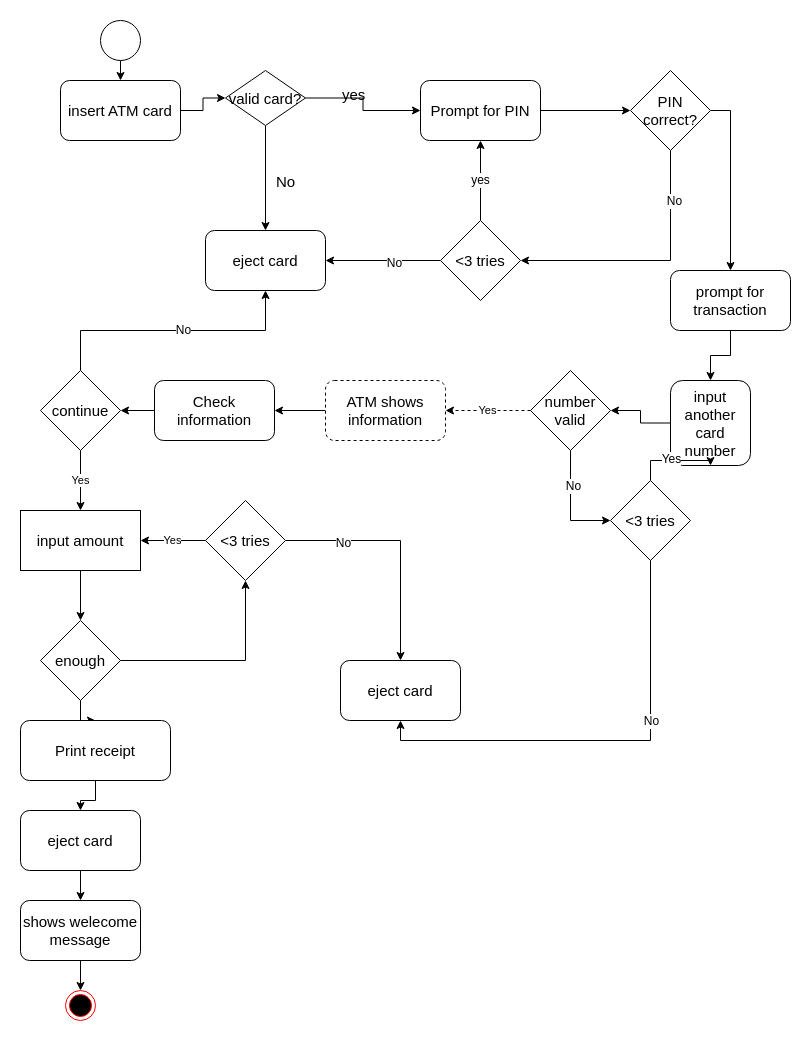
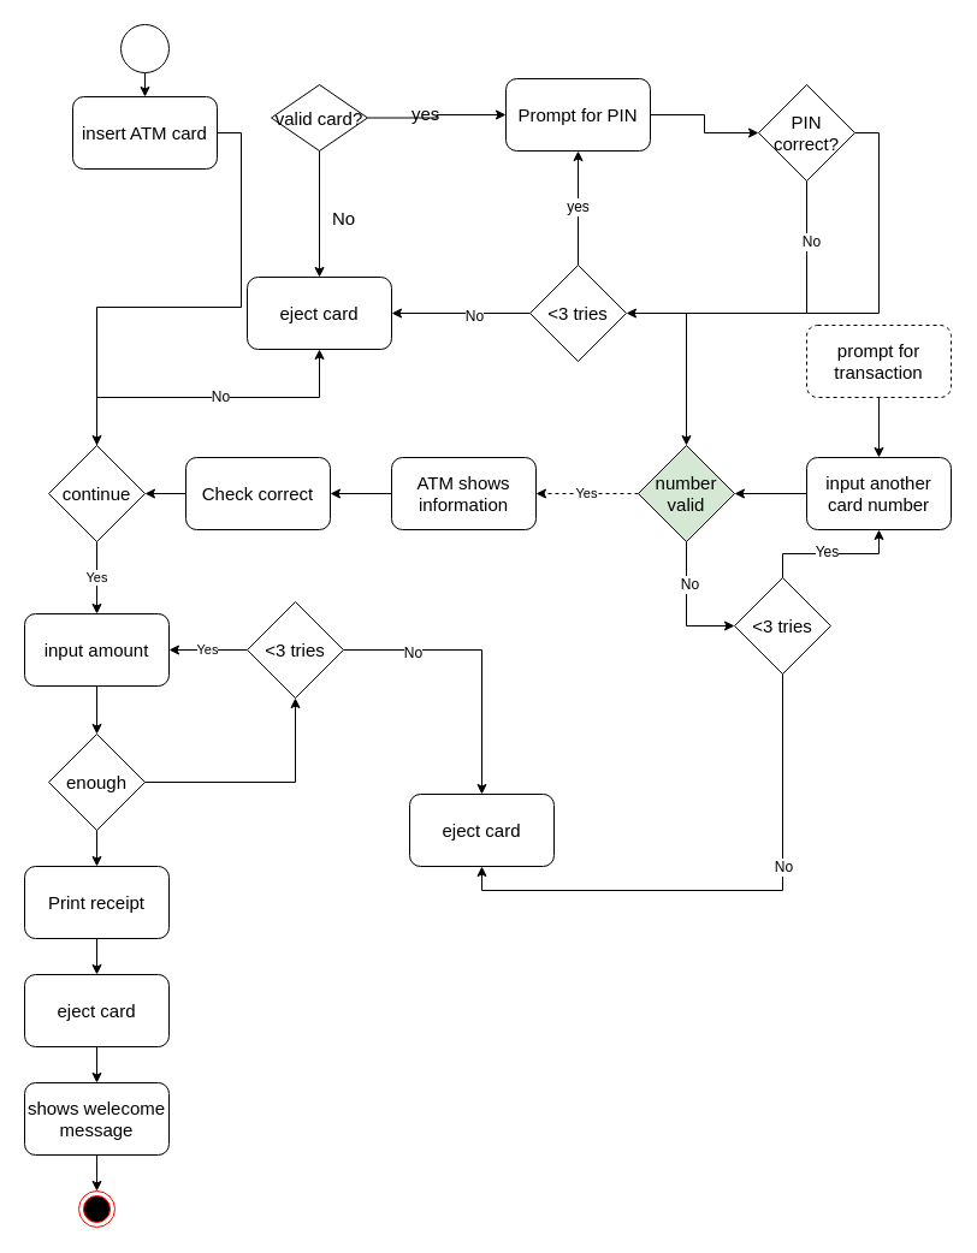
- <mxCell id="2" style="edgeStyle=orthogonalEdgeStyle;rounded=0;orthogonalLoop=1;jettySize=auto;html=1;exitX=1;exitY=0.5;exitDx=0;exitDy=0;entryX=0;entryY=0.5;entryDx=0;entryDy=0;fontSize=15;" edge="1" parent="1" source="3" target="6"><mxGeometry relative="1" as="geometry" /></mxCell>
+ <mxCell id="2" style="edgeStyle=orthogonalEdgeStyle;rounded=0;orthogonalLoop=1;jettySize=auto;html=1;exitX=1;exitY=0.5;exitDx=0;exitDy=0;fontSize=15;" edge="1" parent="1" source="3" target="47"><mxGeometry relative="1" as="geometry" /></mxCell>
- <mxCell id="8" value="Prompt for PIN" style="rounded=1;whiteSpace=wrap;html=1;fontSize=15;" vertex="1" parent="1"><mxGeometry x="420" y="80" width="120" height="60" as="geometry" /></mxCell>
+ <mxCell id="8" value="Prompt for PIN" style="rounded=1;whiteSpace=wrap;html=1;fontSize=15;" vertex="1" parent="1"><mxGeometry x="420" y="65" width="120" height="60" as="geometry" /></mxCell>
- <mxCell id="11" style="edgeStyle=orthogonalEdgeStyle;rounded=0;orthogonalLoop=1;jettySize=auto;html=1;exitX=1;exitY=0.5;exitDx=0;exitDy=0;entryX=0.5;entryY=0;entryDx=0;entryDy=0;fontSize=15;" edge="1" parent="1" source="12" target="15"><mxGeometry relative="1" as="geometry" /></mxCell>
+ <mxCell id="11" style="edgeStyle=orthogonalEdgeStyle;rounded=0;orthogonalLoop=1;jettySize=auto;html=1;exitX=1;exitY=0.5;exitDx=0;exitDy=0;fontSize=15;" edge="1" parent="1" source="12" target="34"><mxGeometry relative="1" as="geometry" /></mxCell>
- <mxCell id="15" value="prompt for transaction" style="rounded=1;whiteSpace=wrap;html=1;fontSize=15;" vertex="1" parent="1"><mxGeometry x="670" y="270" width="120" height="60" as="geometry" /></mxCell>
+ <mxCell id="15" value="prompt for transaction" style="rounded=1;whiteSpace=wrap;html=1;fontSize=15;dashed=1;" vertex="1" parent="1"><mxGeometry x="670" y="270" width="120" height="60" as="geometry" /></mxCell>
- <mxCell id="43" value="Check information" style="rounded=1;whiteSpace=wrap;html=1;fontSize=15;" vertex="1" parent="1"><mxGeometry x="154" y="380" width="120" height="60" as="geometry" /></mxCell>
+ <mxCell id="43" value="Check correct" style="rounded=1;whiteSpace=wrap;html=1;fontSize=15;" vertex="1" parent="1"><mxGeometry x="154" y="380" width="120" height="60" as="geometry" /></mxCell>
- <mxCell id="41" value="ATM shows information" style="rounded=1;whiteSpace=wrap;html=1;fontSize=15;dashed=1;" vertex="1" parent="1"><mxGeometry x="325" y="380" width="120" height="60" as="geometry" /></mxCell>
+ <mxCell id="41" value="ATM shows information" style="rounded=1;whiteSpace=wrap;html=1;fontSize=15;" vertex="1" parent="1"><mxGeometry x="325" y="380" width="120" height="60" as="geometry" /></mxCell>
- <mxCell id="34" value="number&lt;br&gt;valid" style="rhombus;whiteSpace=wrap;html=1;fontSize=15;" vertex="1" parent="1"><mxGeometry x="530" y="370" width="80" height="80" as="geometry" /></mxCell>
+ <mxCell id="34" value="number&lt;br&gt;valid" style="rhombus;whiteSpace=wrap;html=1;fontSize=15;fillColor=#d5e8d4;" vertex="1" parent="1"><mxGeometry x="530" y="370" width="80" height="80" as="geometry" /></mxCell>
- <mxCell id="22" value="input another card number" style="rounded=1;whiteSpace=wrap;html=1;fontSize=15;" vertex="1" parent="1"><mxGeometry x="670" y="380" width="80" height="85" as="geometry" /></mxCell>
+ <mxCell id="22" value="input another card number" style="rounded=1;whiteSpace=wrap;html=1;fontSize=15;" vertex="1" parent="1"><mxGeometry x="670" y="380" width="120" height="60" as="geometry" /></mxCell>
- <mxCell id="49" value="input amount" style="whiteSpace=wrap;html=1;fontSize=15;rounded=0;" vertex="1" parent="1"><mxGeometry x="20" y="510" width="120" height="60" as="geometry" /></mxCell>
+ <mxCell id="49" value="input amount" style="rounded=1;whiteSpace=wrap;html=1;fontSize=15;" vertex="1" parent="1"><mxGeometry x="20" y="510" width="120" height="60" as="geometry" /></mxCell>
- <mxCell id="52" value="enough" style="rhombus;whiteSpace=wrap;html=1;fontSize=15;direction=south;" vertex="1" parent="1"><mxGeometry x="40" y="620" width="80" height="80" as="geometry" /></mxCell>
+ <mxCell id="52" value="enough" style="rhombus;whiteSpace=wrap;html=1;fontSize=15;direction=south;" vertex="1" parent="1"><mxGeometry x="40" y="610" width="80" height="80" as="geometry" /></mxCell>
- <mxCell id="58" value="Print receipt" style="rounded=1;whiteSpace=wrap;html=1;fontSize=15;" vertex="1" parent="1"><mxGeometry x="20" y="720" width="150" height="60" as="geometry" /></mxCell>
+ <mxCell id="58" value="Print receipt" style="rounded=1;whiteSpace=wrap;html=1;fontSize=15;" vertex="1" parent="1"><mxGeometry x="20" y="720" width="120" height="60" as="geometry" /></mxCell>
